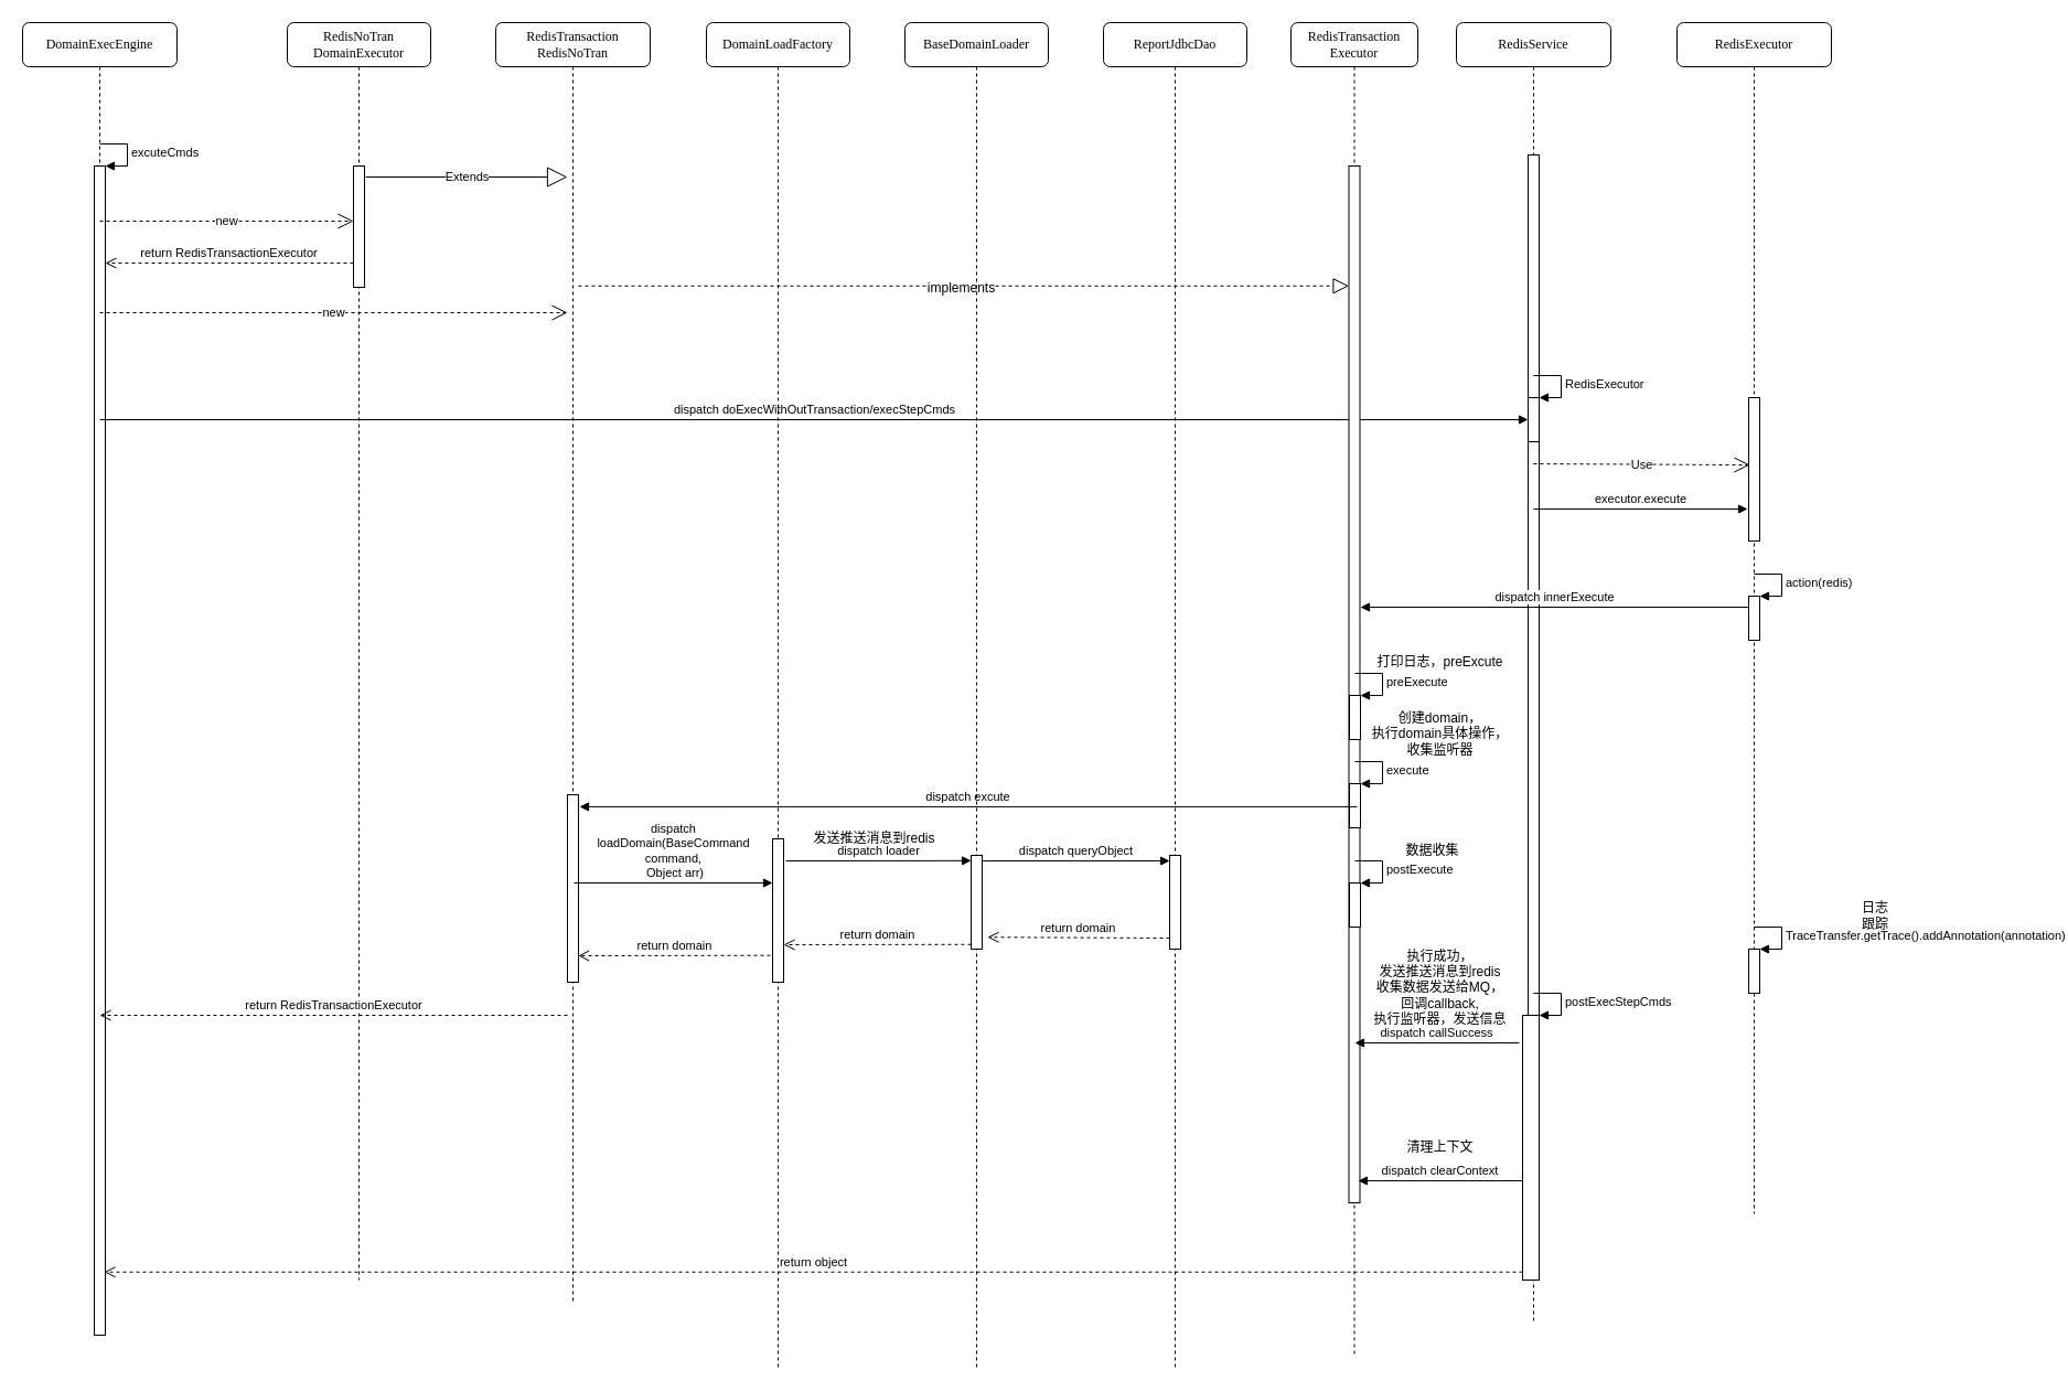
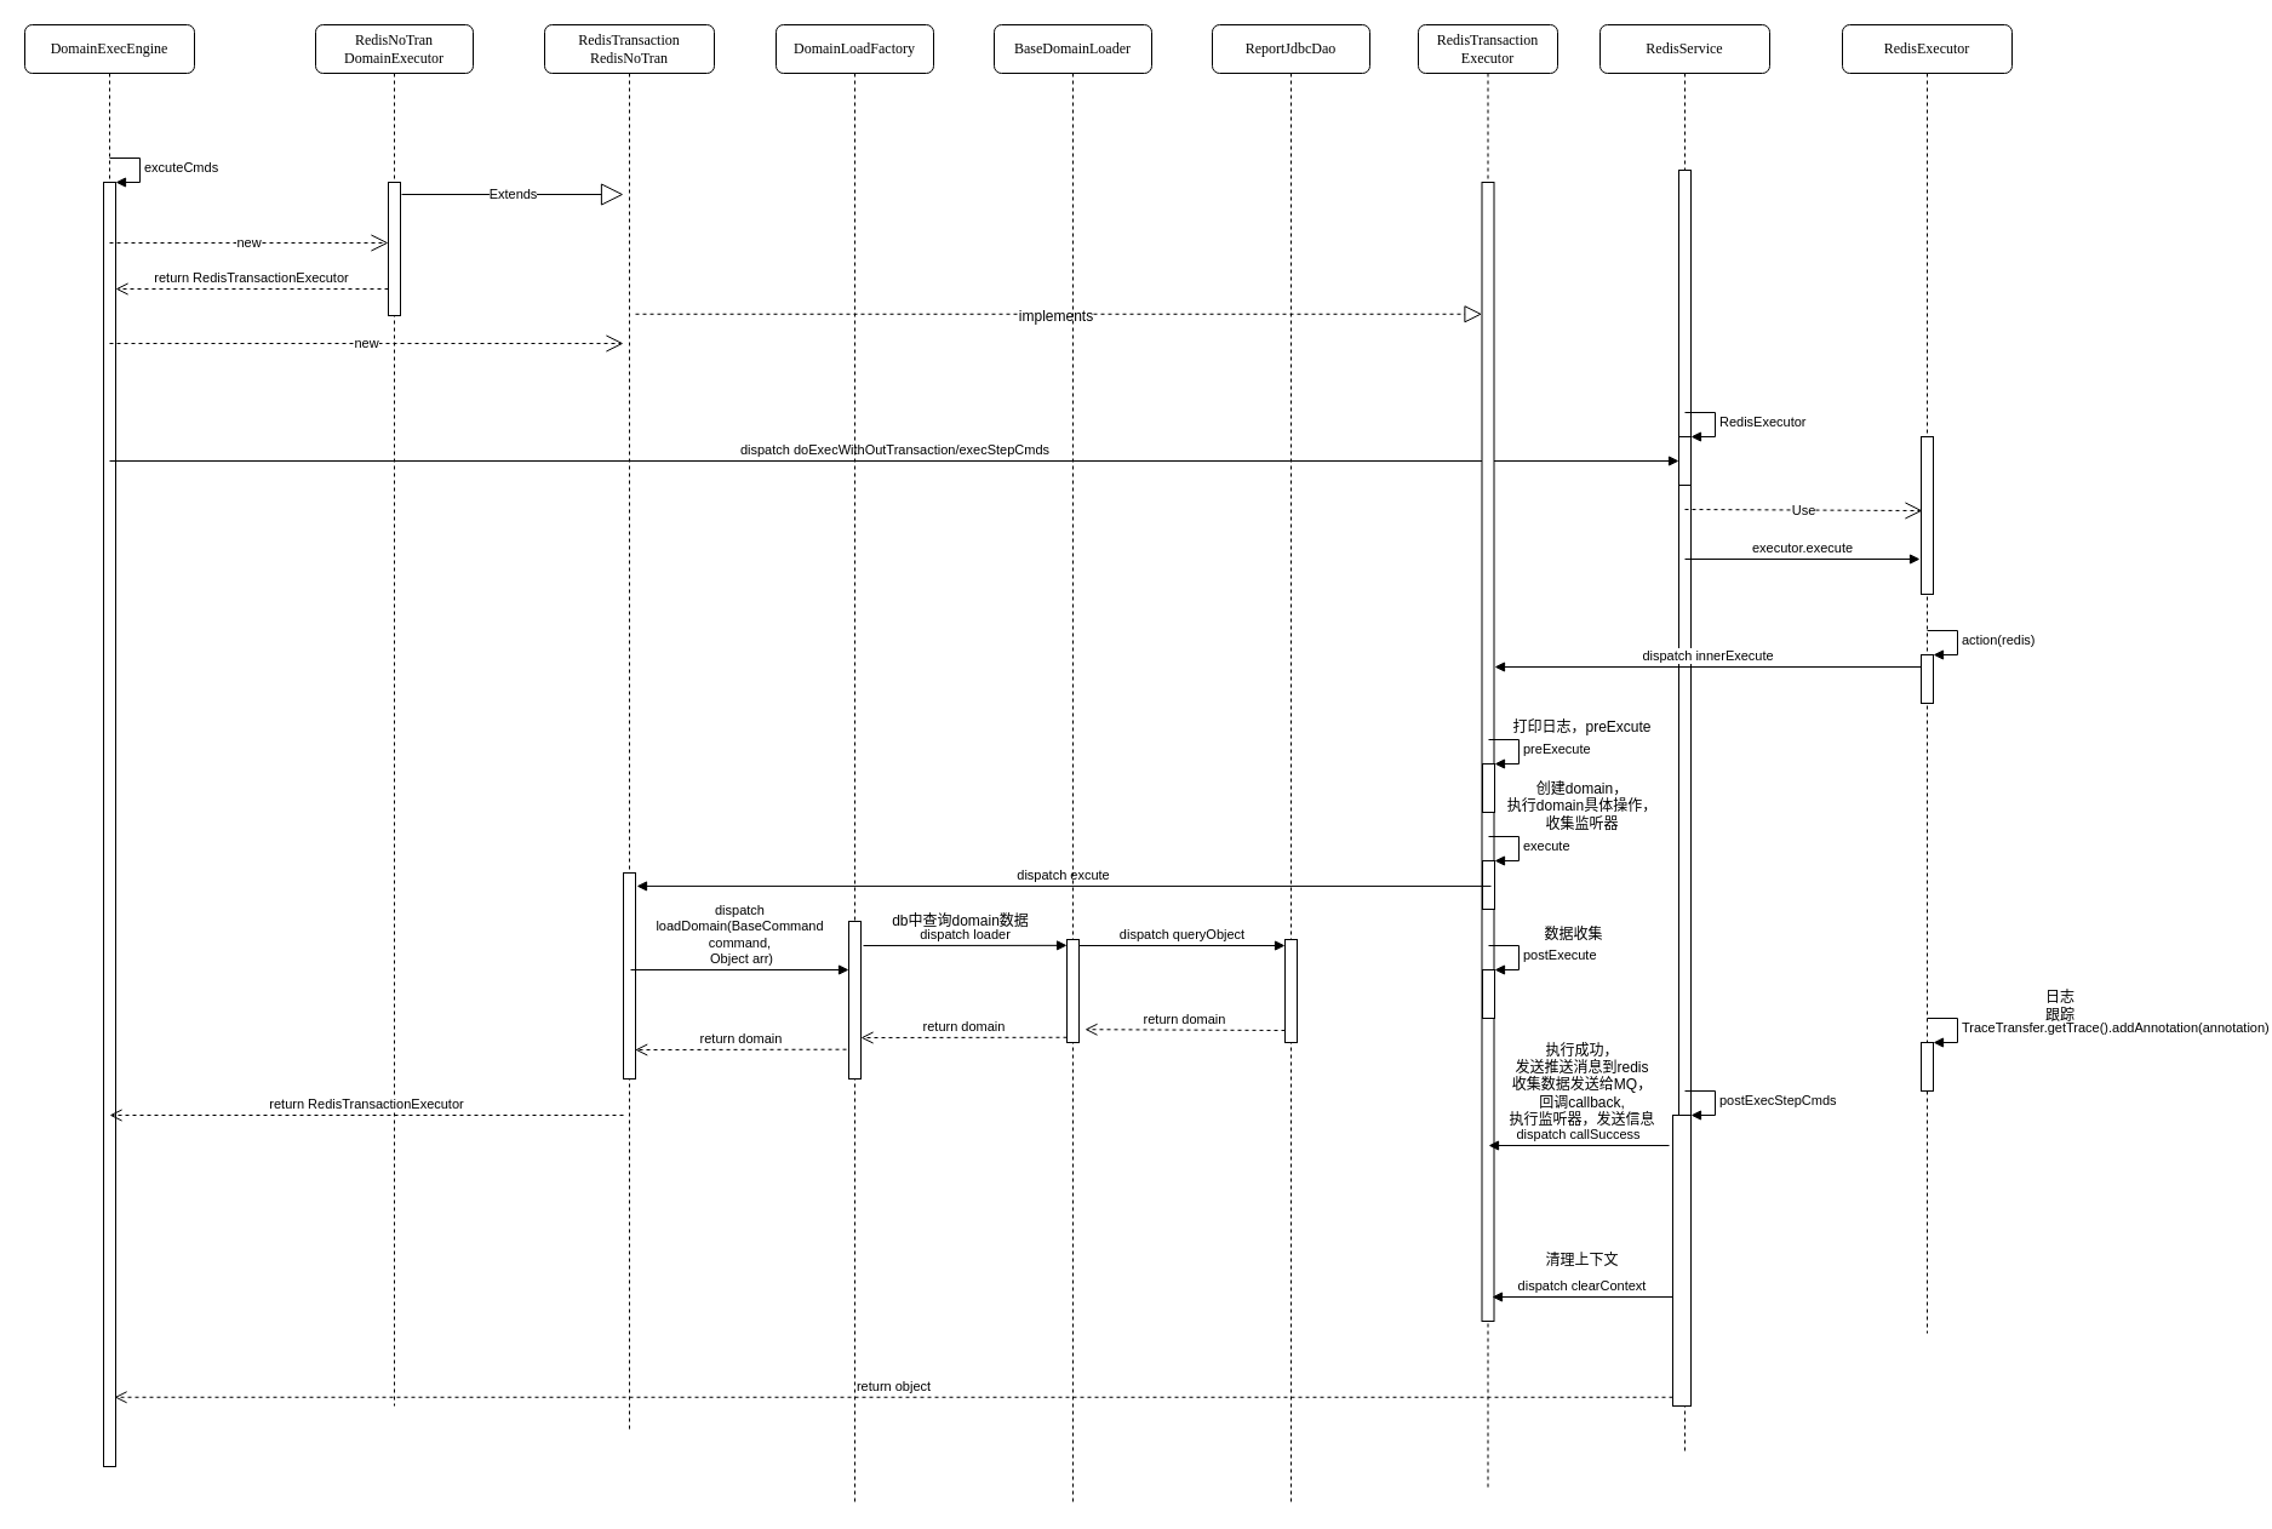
- <mxCell id="60" value="发送推送消息到redis" style="text;html=1;align=center;verticalAlign=middle;resizable=0;points=[];autosize=1;" parent="1" vertex="1"><mxGeometry x="727" y="750" width="130" height="20" as="geometry" /></mxCell>
+ <mxCell id="60" value="db中查询domain数据" style="text;html=1;align=center;verticalAlign=middle;resizable=0;points=[];autosize=1;" parent="1" vertex="1"><mxGeometry x="727" y="750" width="130" height="20" as="geometry" /></mxCell>
